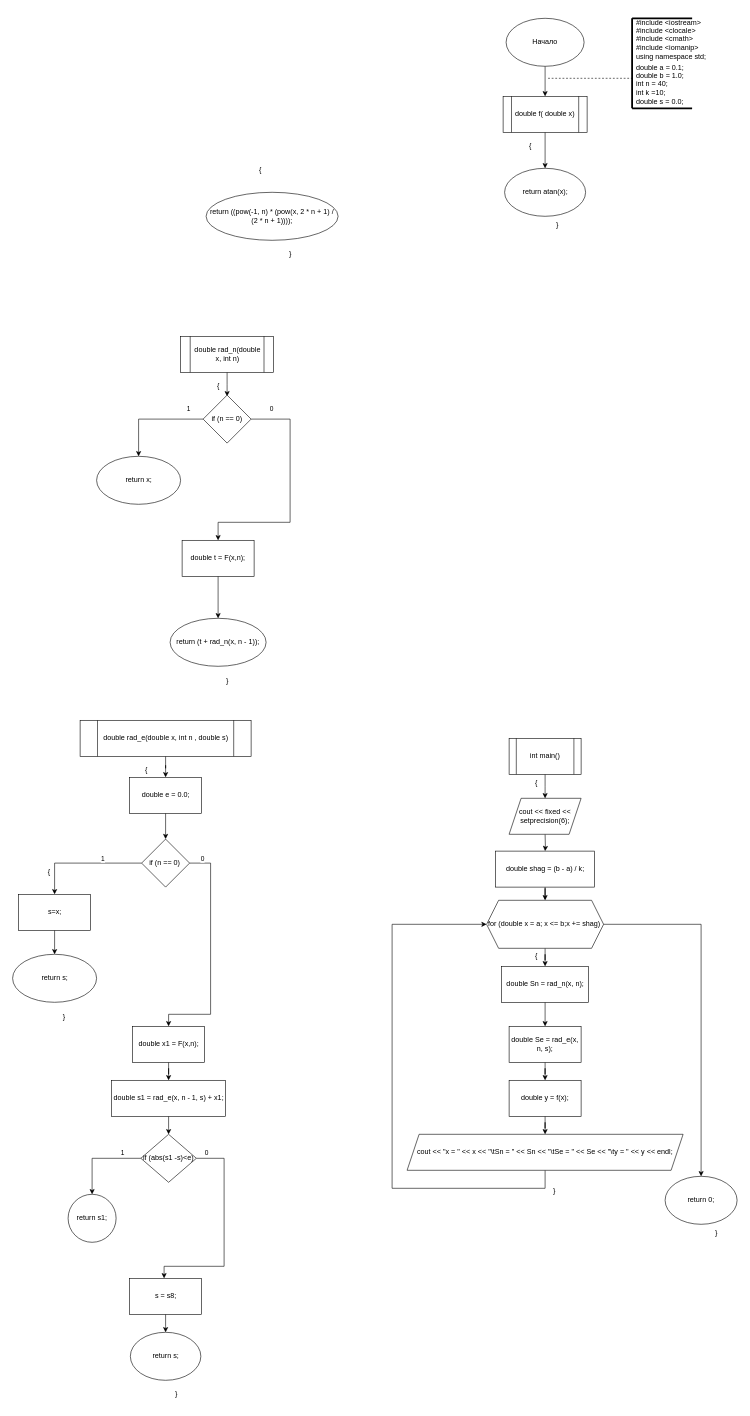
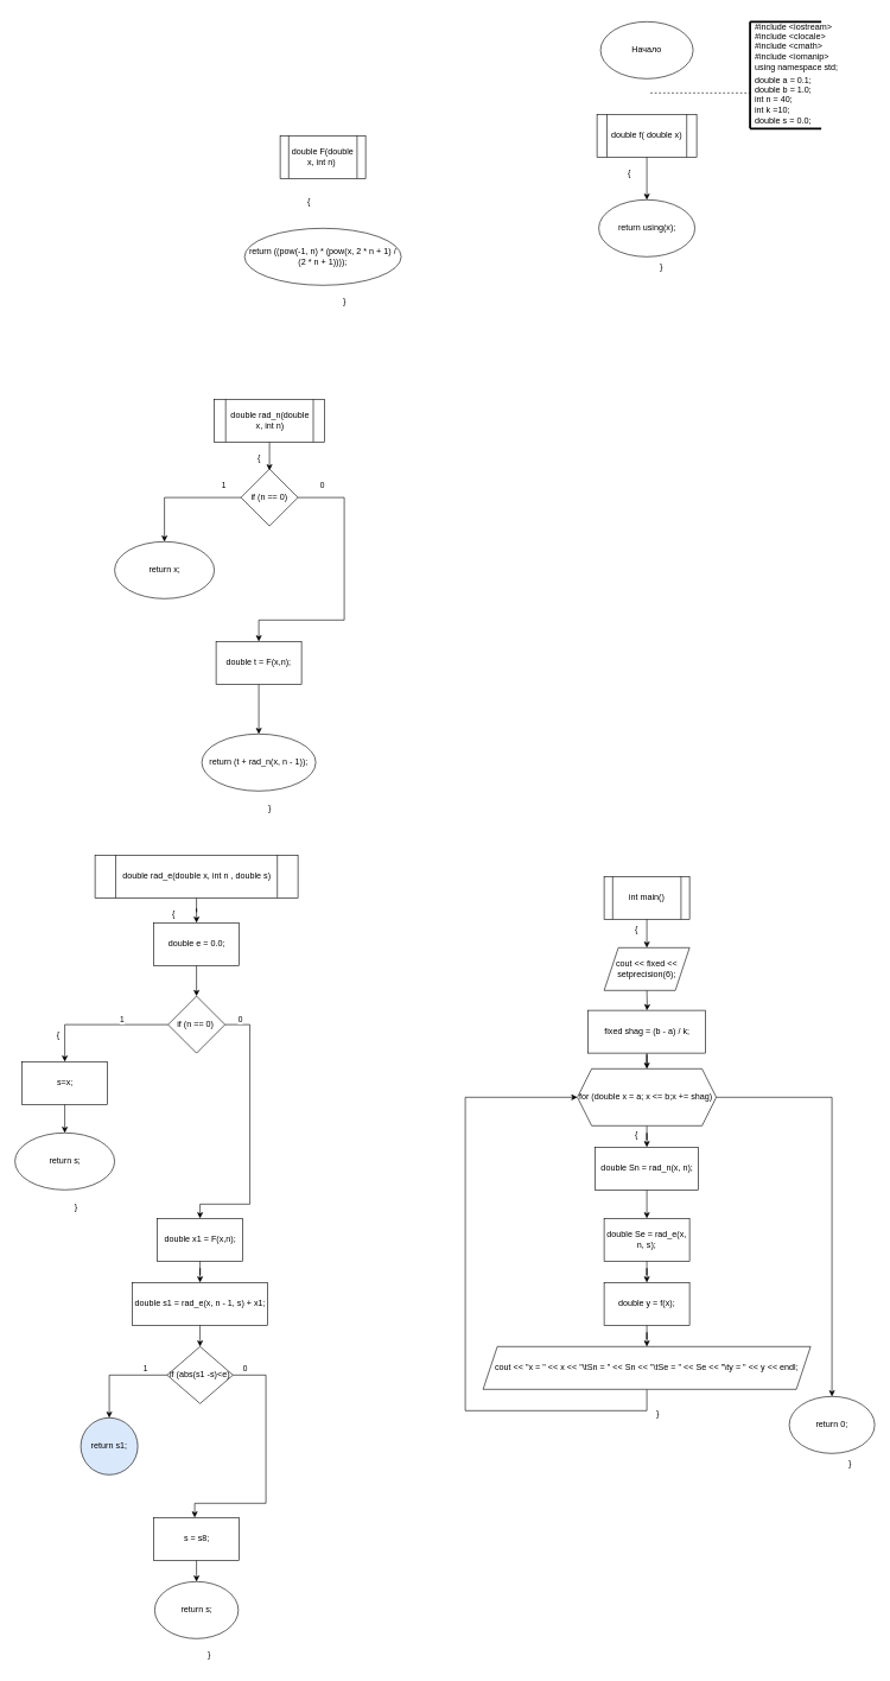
- <mxCell id="2" value="" style="edgeStyle=orthogonalEdgeStyle;rounded=0;orthogonalLoop=1;jettySize=auto;html=1;" parent="1" source="3" target="5" edge="1"><mxGeometry relative="1" as="geometry" /></mxCell>
+ <mxCell id="36" value="double F(double x, int n)&amp;nbsp;" style="shape=process;whiteSpace=wrap;html=1;backgroundOutline=1;" parent="1" vertex="1"><mxGeometry x="393" y="190" width="120" height="60" as="geometry" /></mxCell>
- <mxCell id="6" value="return atan(x);" style="ellipse;whiteSpace=wrap;html=1;" parent="1" vertex="1"><mxGeometry x="840.5" y="280" width="135" height="80" as="geometry" /></mxCell>
+ <mxCell id="6" value="return using(x);" style="ellipse;whiteSpace=wrap;html=1;" parent="1" vertex="1"><mxGeometry x="840.5" y="280" width="135" height="80" as="geometry" /></mxCell>
- <mxCell id="16" value="double shag = (b - a) / k;" style="whiteSpace=wrap;html=1;" parent="1" vertex="1"><mxGeometry x="825.5" y="1418" width="165" height="60" as="geometry" /></mxCell>
+ <mxCell id="16" value="fixed shag = (b - a) / k;" style="whiteSpace=wrap;html=1;" parent="1" vertex="1"><mxGeometry x="825.5" y="1418" width="165" height="60" as="geometry" /></mxCell>
- <mxCell id="73" value="return s1;" style="ellipse;whiteSpace=wrap;html=1;" parent="1" vertex="1"><mxGeometry x="113" y="1990" width="80" height="80" as="geometry" /></mxCell>
+ <mxCell id="73" value="return s1;" style="ellipse;whiteSpace=wrap;html=1;fillColor=#dae8fc;" parent="1" vertex="1"><mxGeometry x="113" y="1990" width="80" height="80" as="geometry" /></mxCell>
